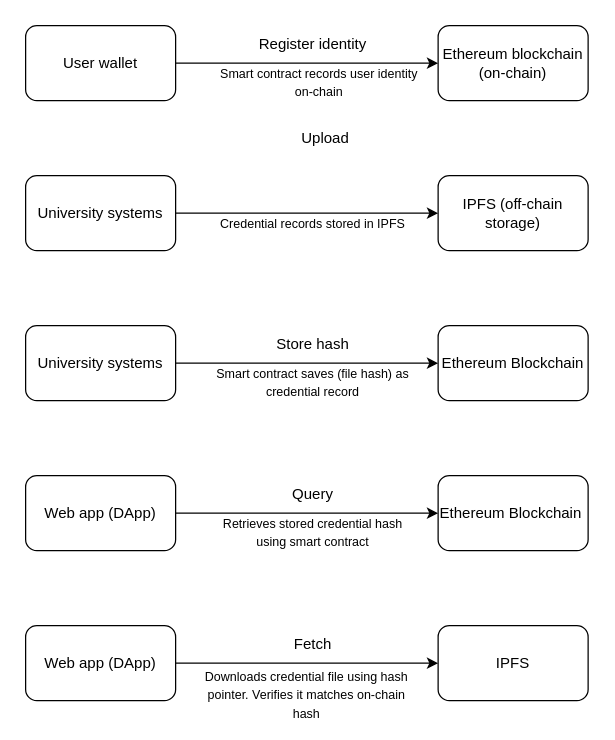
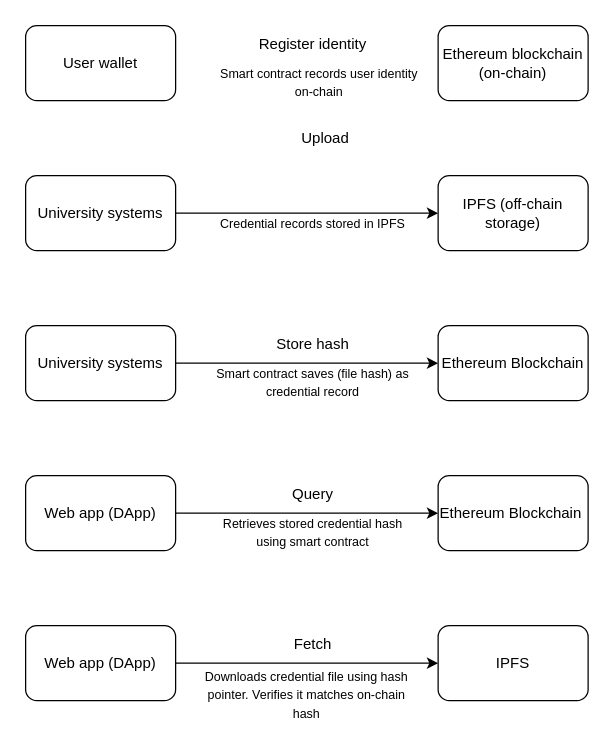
- <mxCell id="2" style="edgeStyle=orthogonalEdgeStyle;rounded=0;orthogonalLoop=1;jettySize=auto;html=1;exitX=1;exitY=0.5;exitDx=0;exitDy=0;" edge="1" parent="1" source="3" target="4"><mxGeometry relative="1" as="geometry" /></mxCell>
